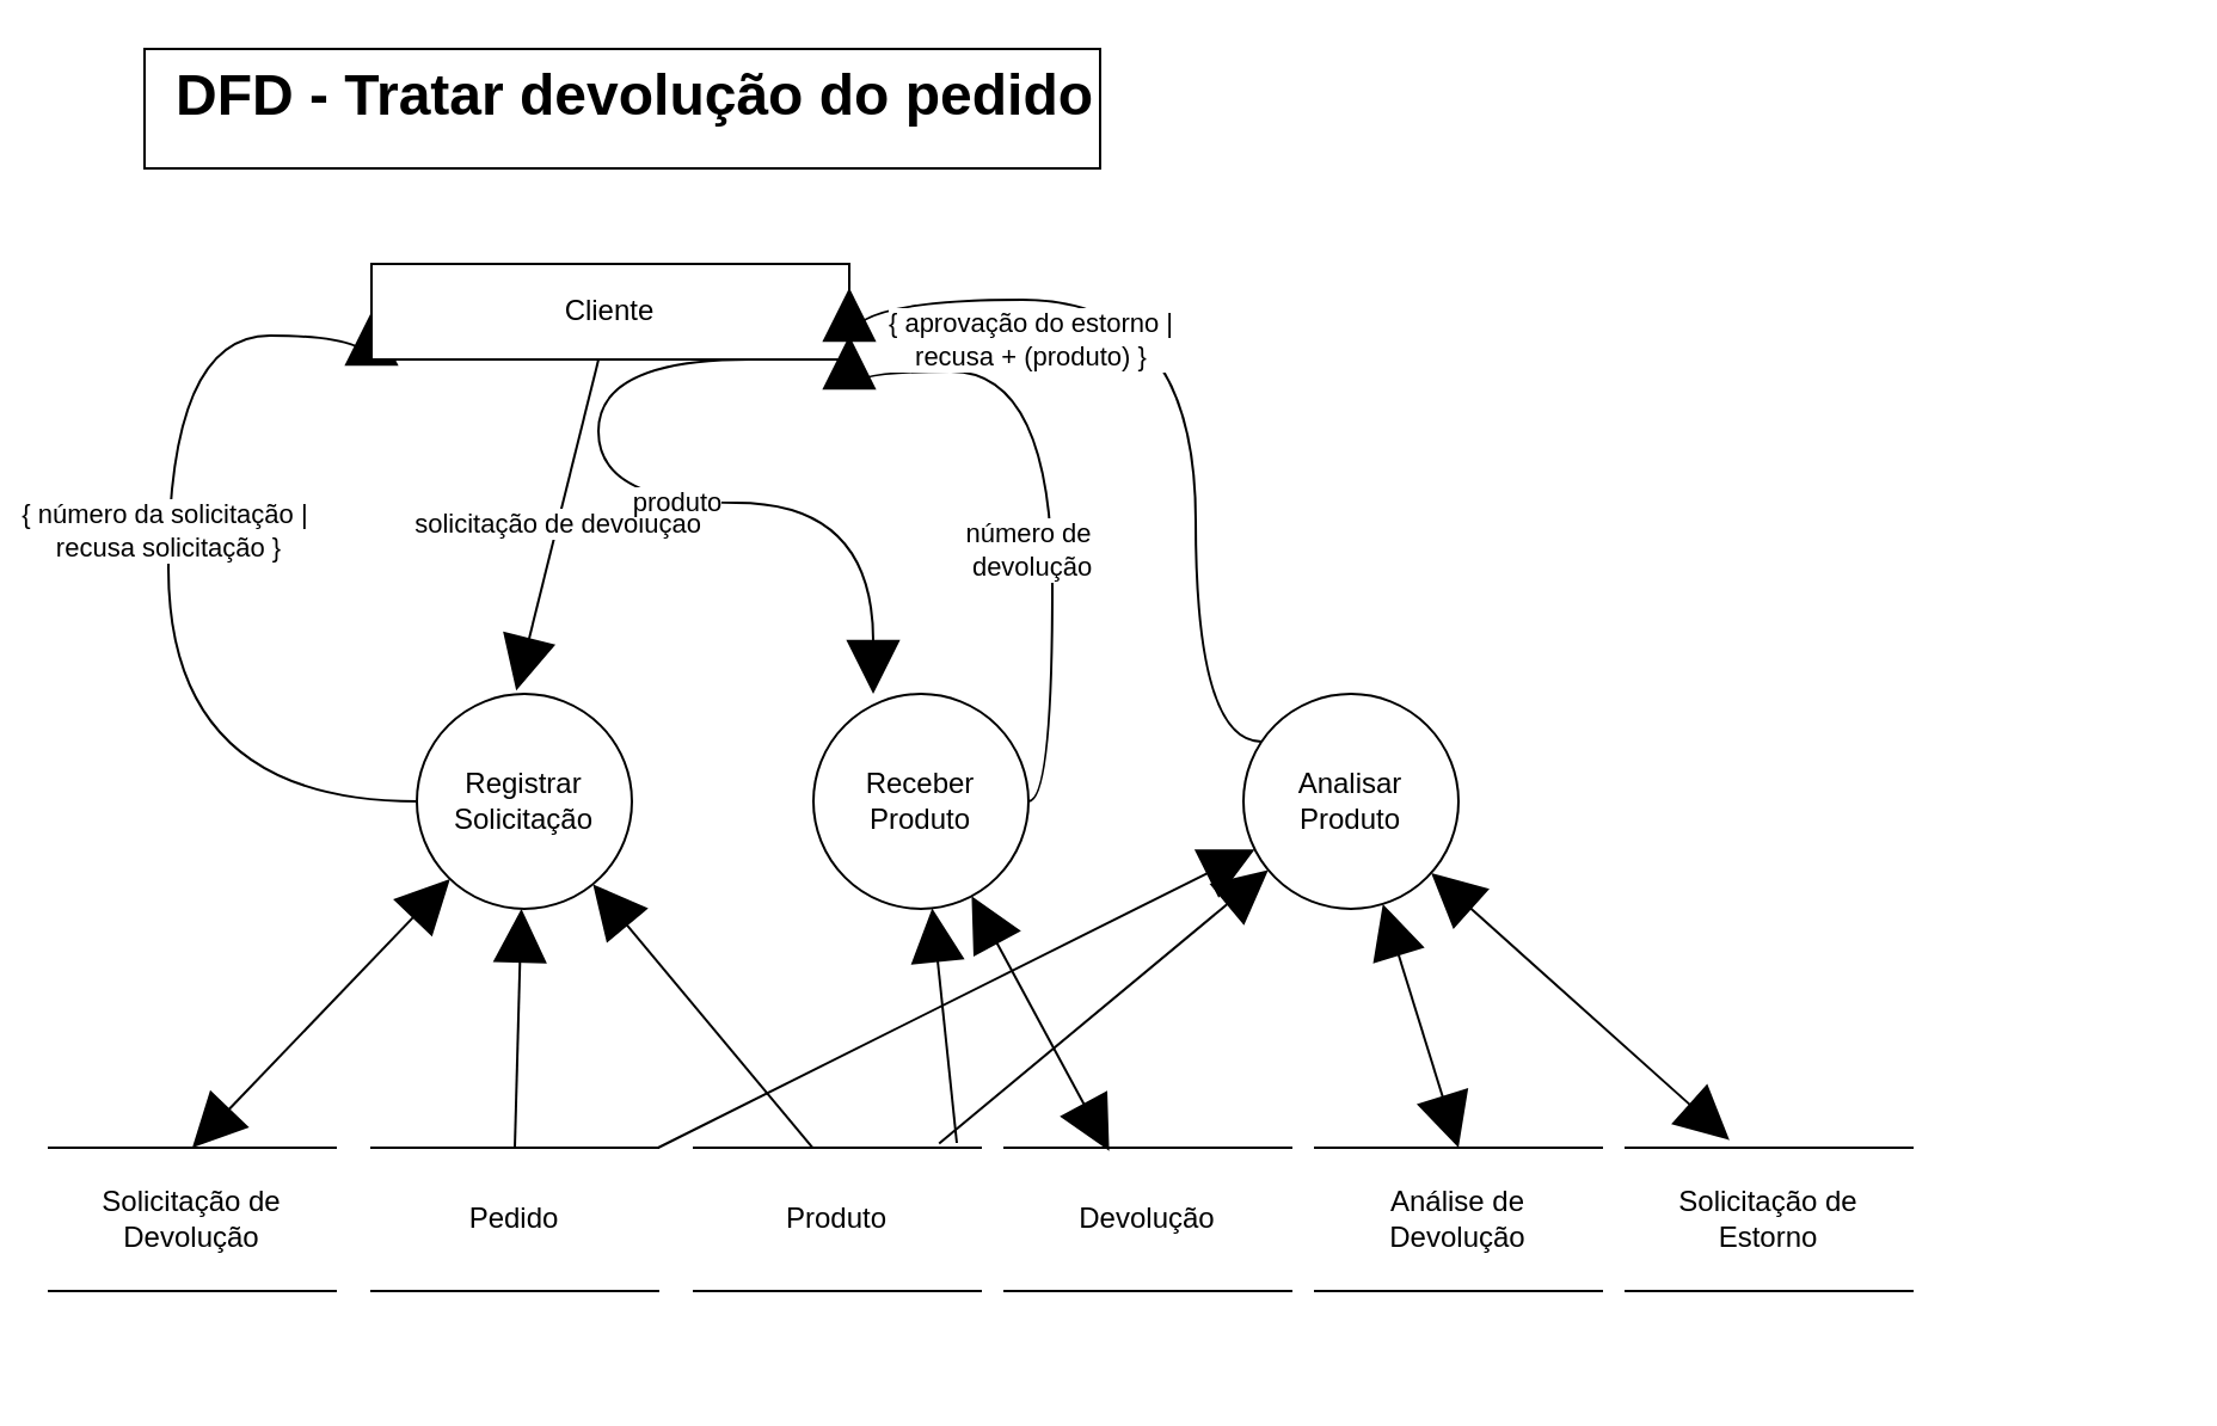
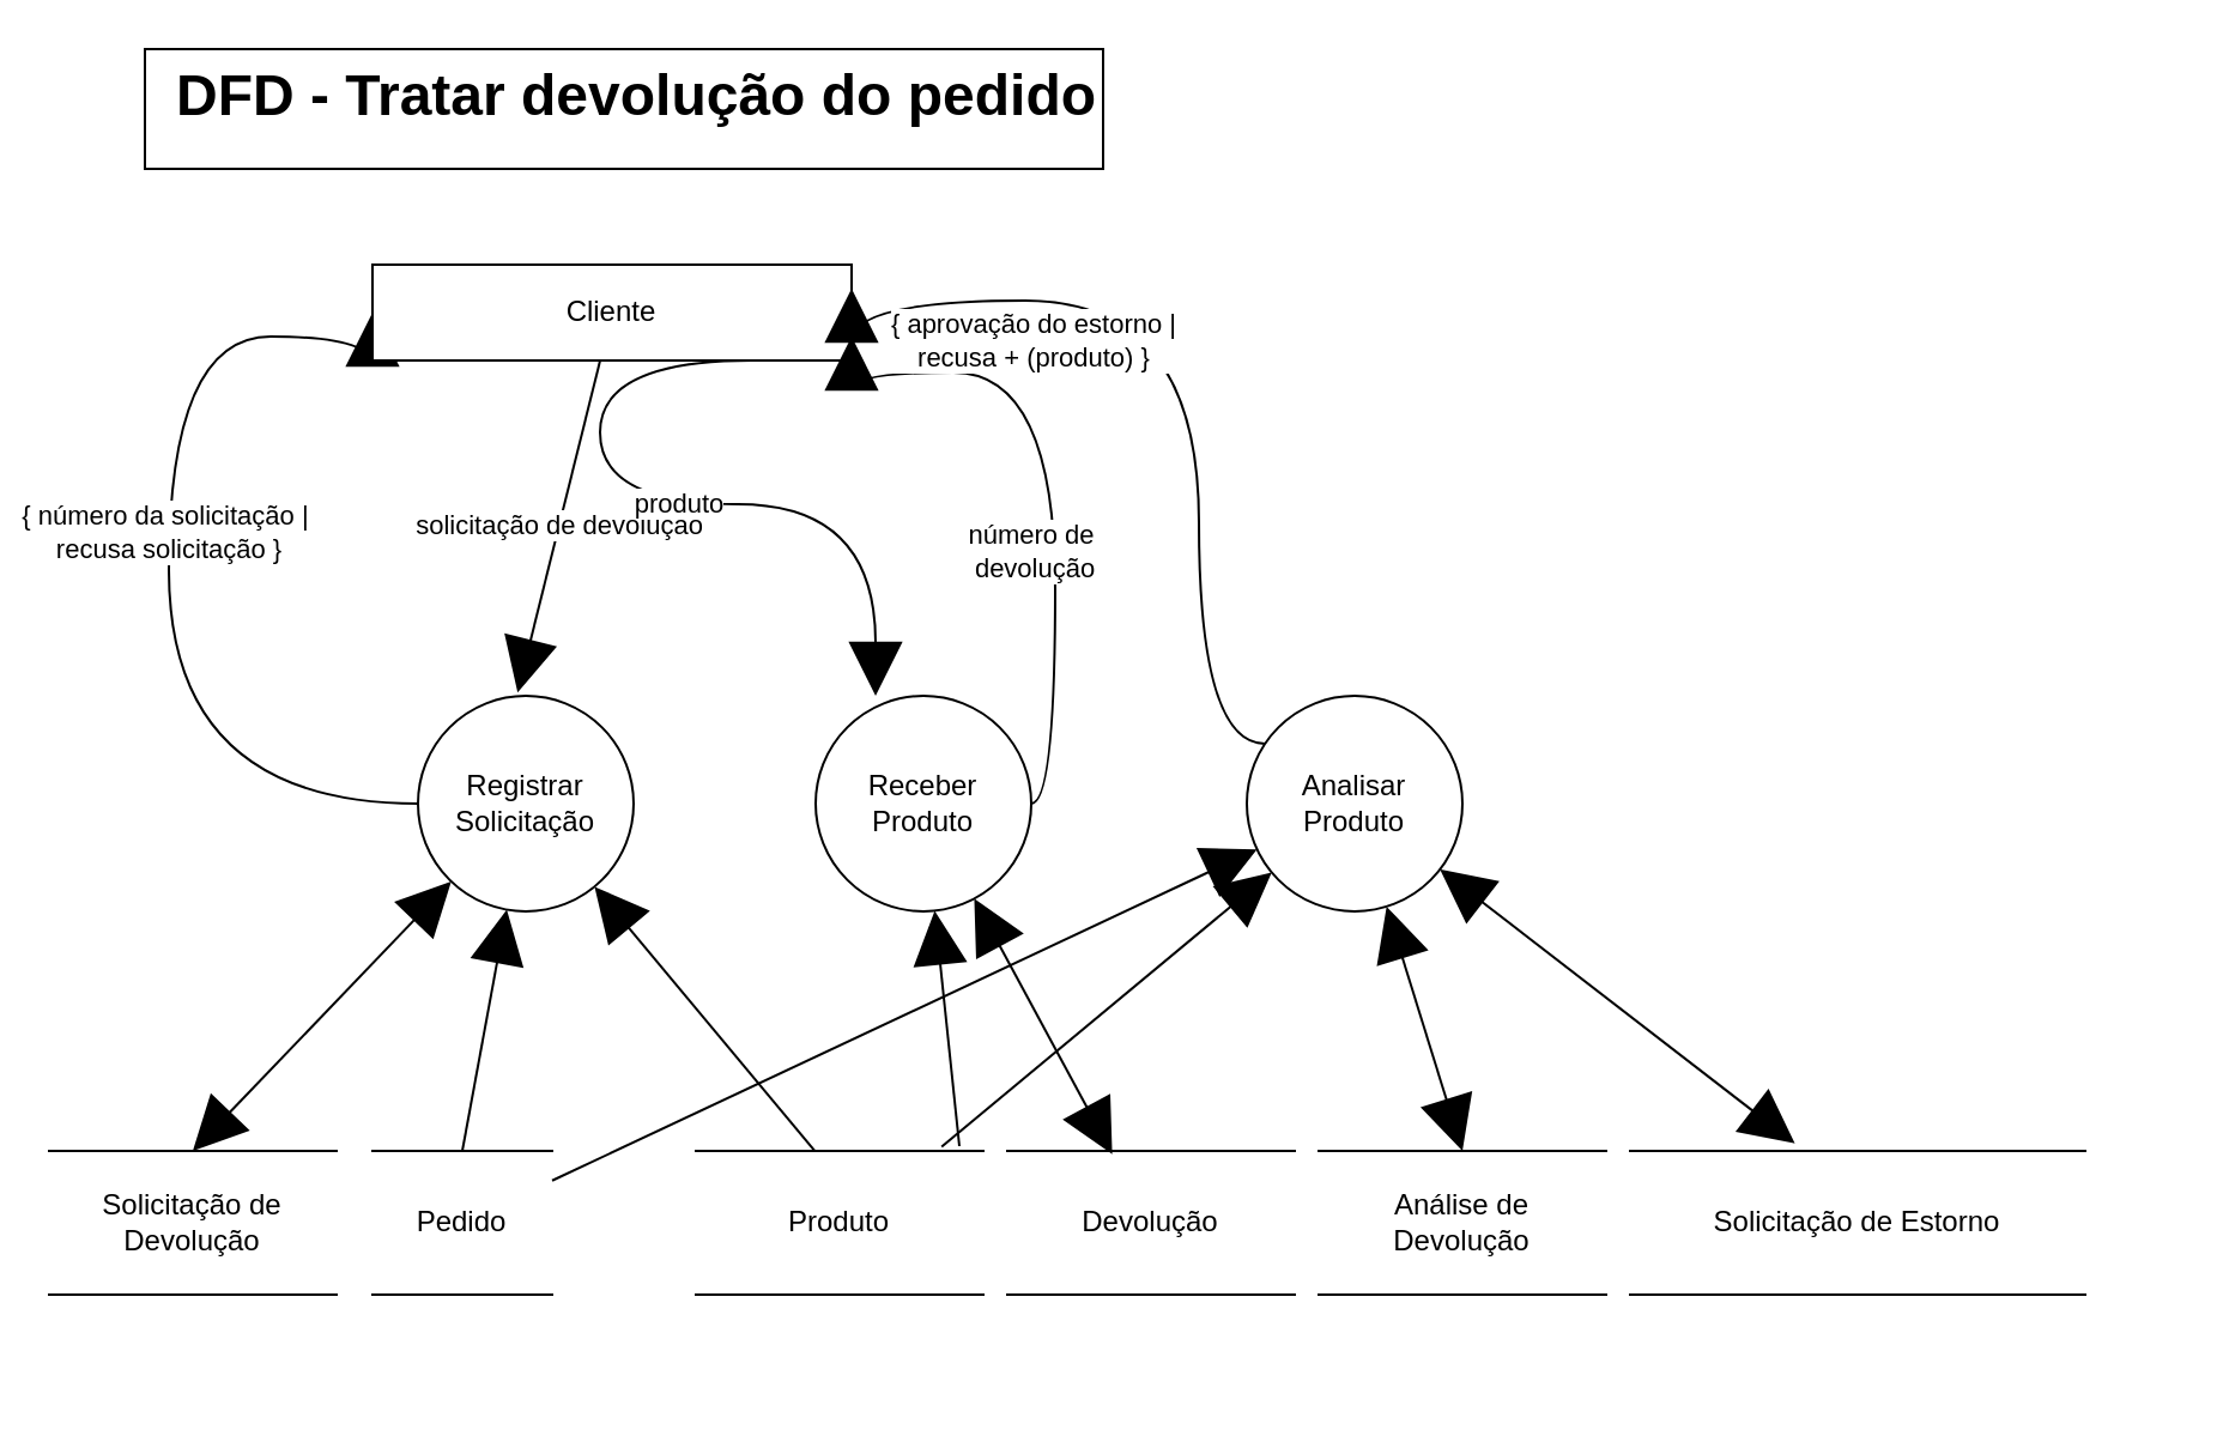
- <mxCell id="3" value="Pedido" style="shape=partialRectangle;whiteSpace=wrap;html=1;left=0;right=0;fillColor=none;" parent="1" vertex="1"><mxGeometry x="155" y="480" width="120" height="60" as="geometry" /></mxCell>
+ <mxCell id="3" value="Pedido" style="shape=partialRectangle;whiteSpace=wrap;html=1;left=0;right=0;fillColor=none;" parent="1" vertex="1"><mxGeometry x="155" y="480" width="75" height="60" as="geometry" /></mxCell>
- <mxCell id="30" value="Solicitação de Estorno" style="shape=partialRectangle;whiteSpace=wrap;html=1;left=0;right=0;fillColor=none;" parent="1" vertex="1"><mxGeometry x="680" y="480" width="120" height="60" as="geometry" /></mxCell>
+ <mxCell id="30" value="Solicitação de Estorno" style="shape=partialRectangle;whiteSpace=wrap;html=1;left=0;right=0;fillColor=none;" parent="1" vertex="1"><mxGeometry x="680" y="480" width="190" height="60" as="geometry" /></mxCell>
